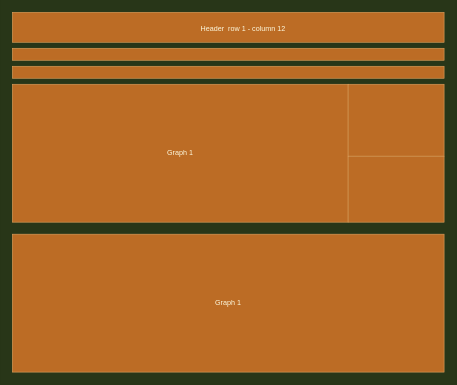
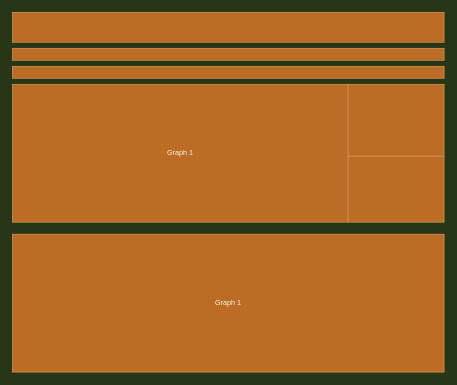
- <mxCell id="3" value="Header &amp;nbsp;row 1 - column 12" style="text;html=1;strokeColor=none;fillColor=none;align=center;verticalAlign=middle;whiteSpace=wrap;rounded=0;fontColor=#FEFAE0;" vertex="1" parent="1"><mxGeometry x="140" y="35" width="530" height="25" as="geometry" /></mxCell>
